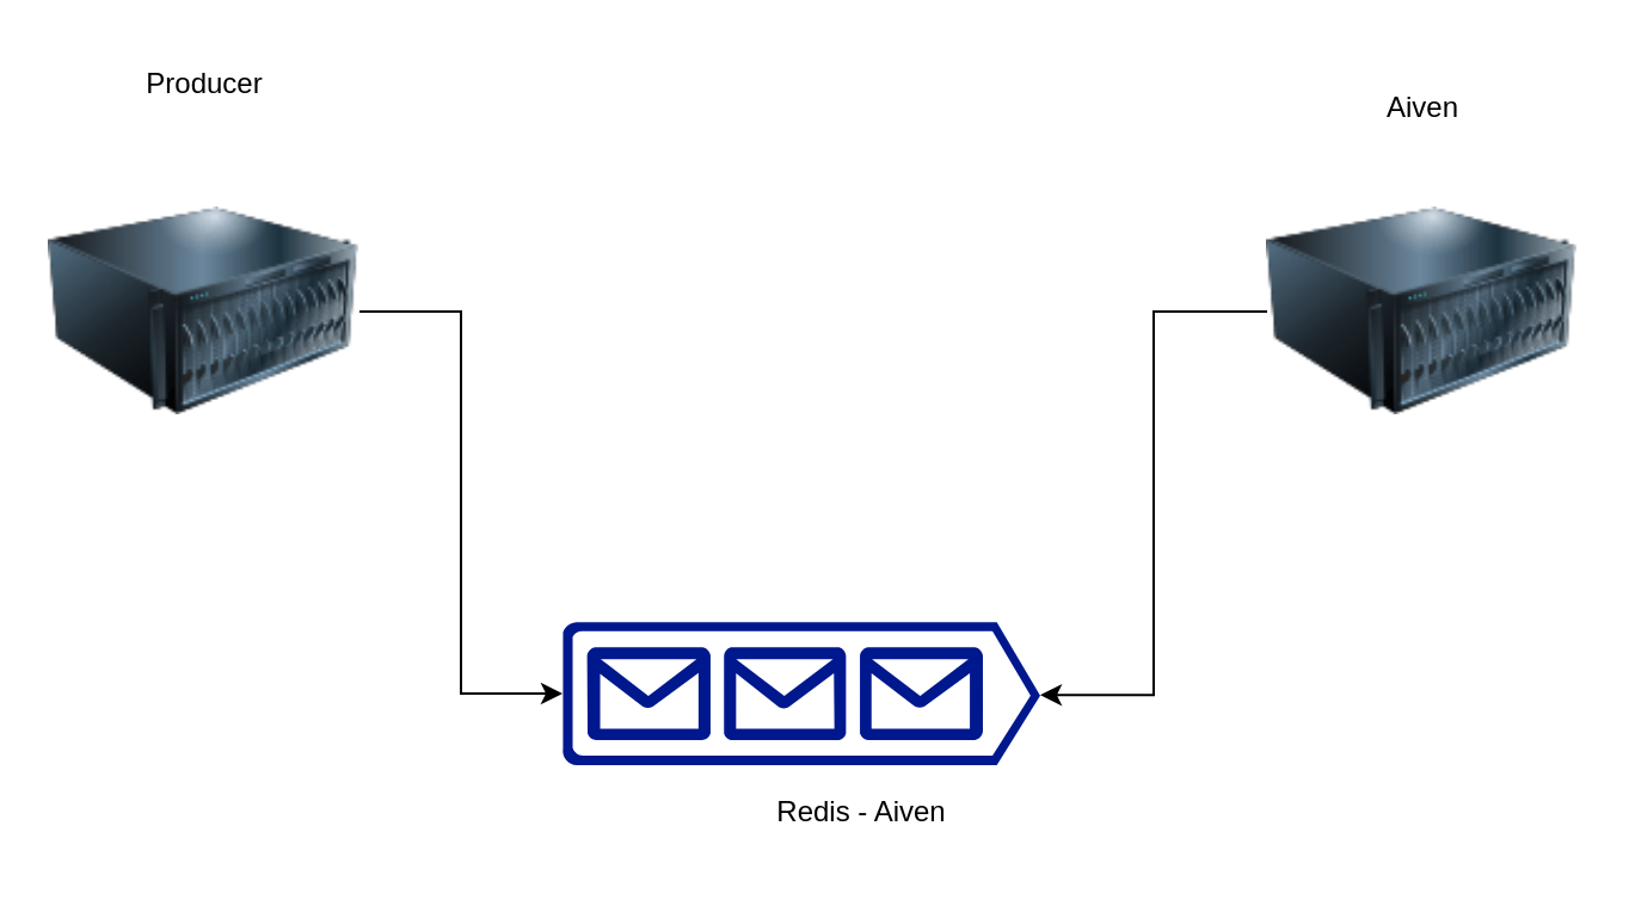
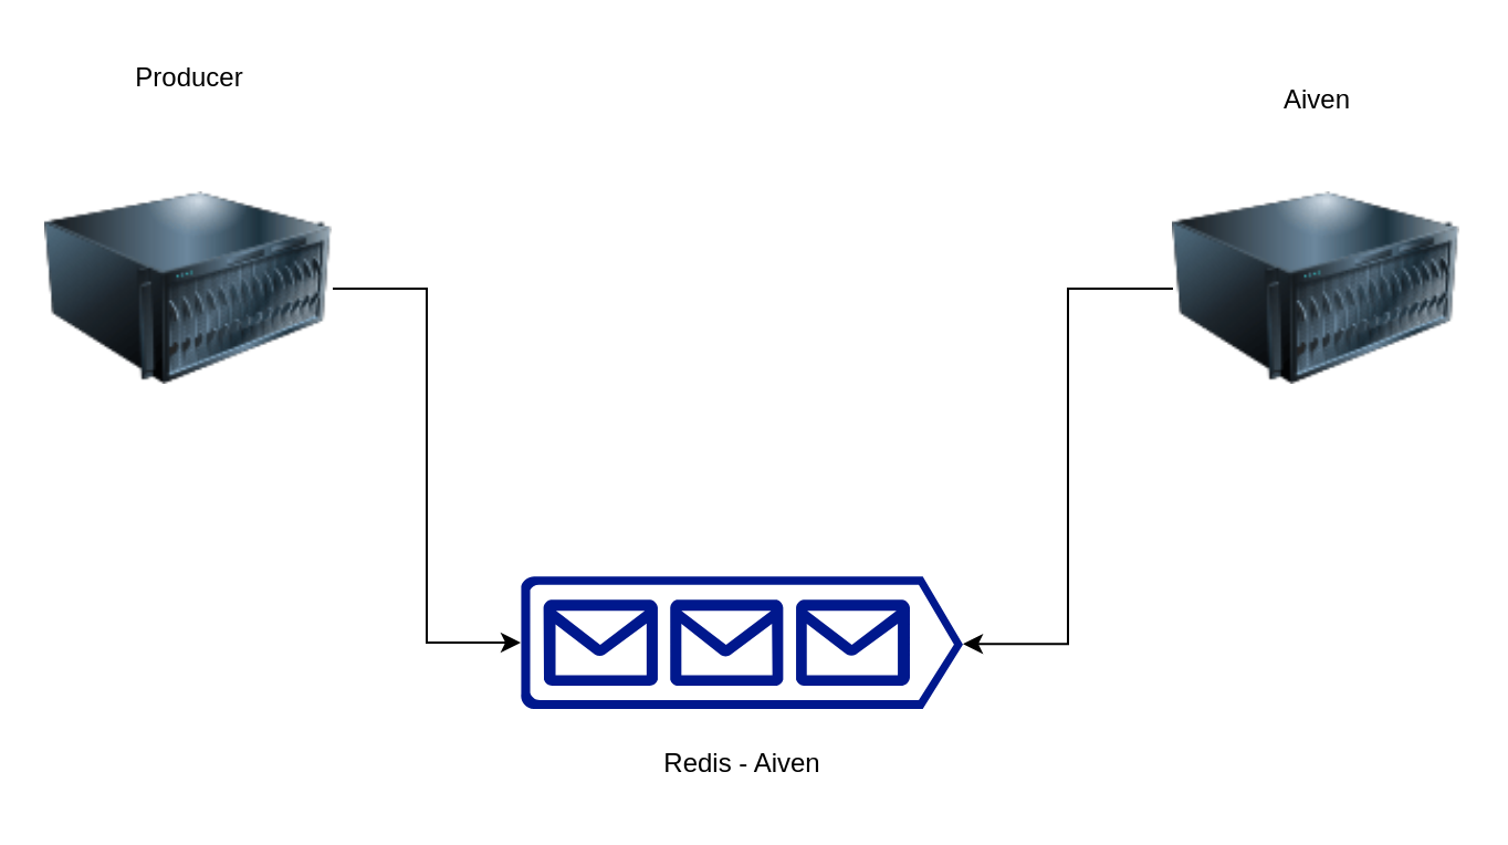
- <mxCell id="7" value="Redis - Aiven" style="text;html=1;align=center;verticalAlign=middle;resizable=0;points=[];autosize=1;fillColor=default;strokeWidth=6;" vertex="1" parent="1"><mxGeometry x="290" y="330" width="140" height="20" as="geometry" /></mxCell>
+ <mxCell id="7" value="Redis - Aiven" style="text;html=1;align=center;verticalAlign=middle;resizable=0;points=[];autosize=1;fillColor=default;strokeWidth=6;" vertex="1" parent="1"><mxGeometry x="290" y="330" width="90" height="30" as="geometry" /></mxCell>
